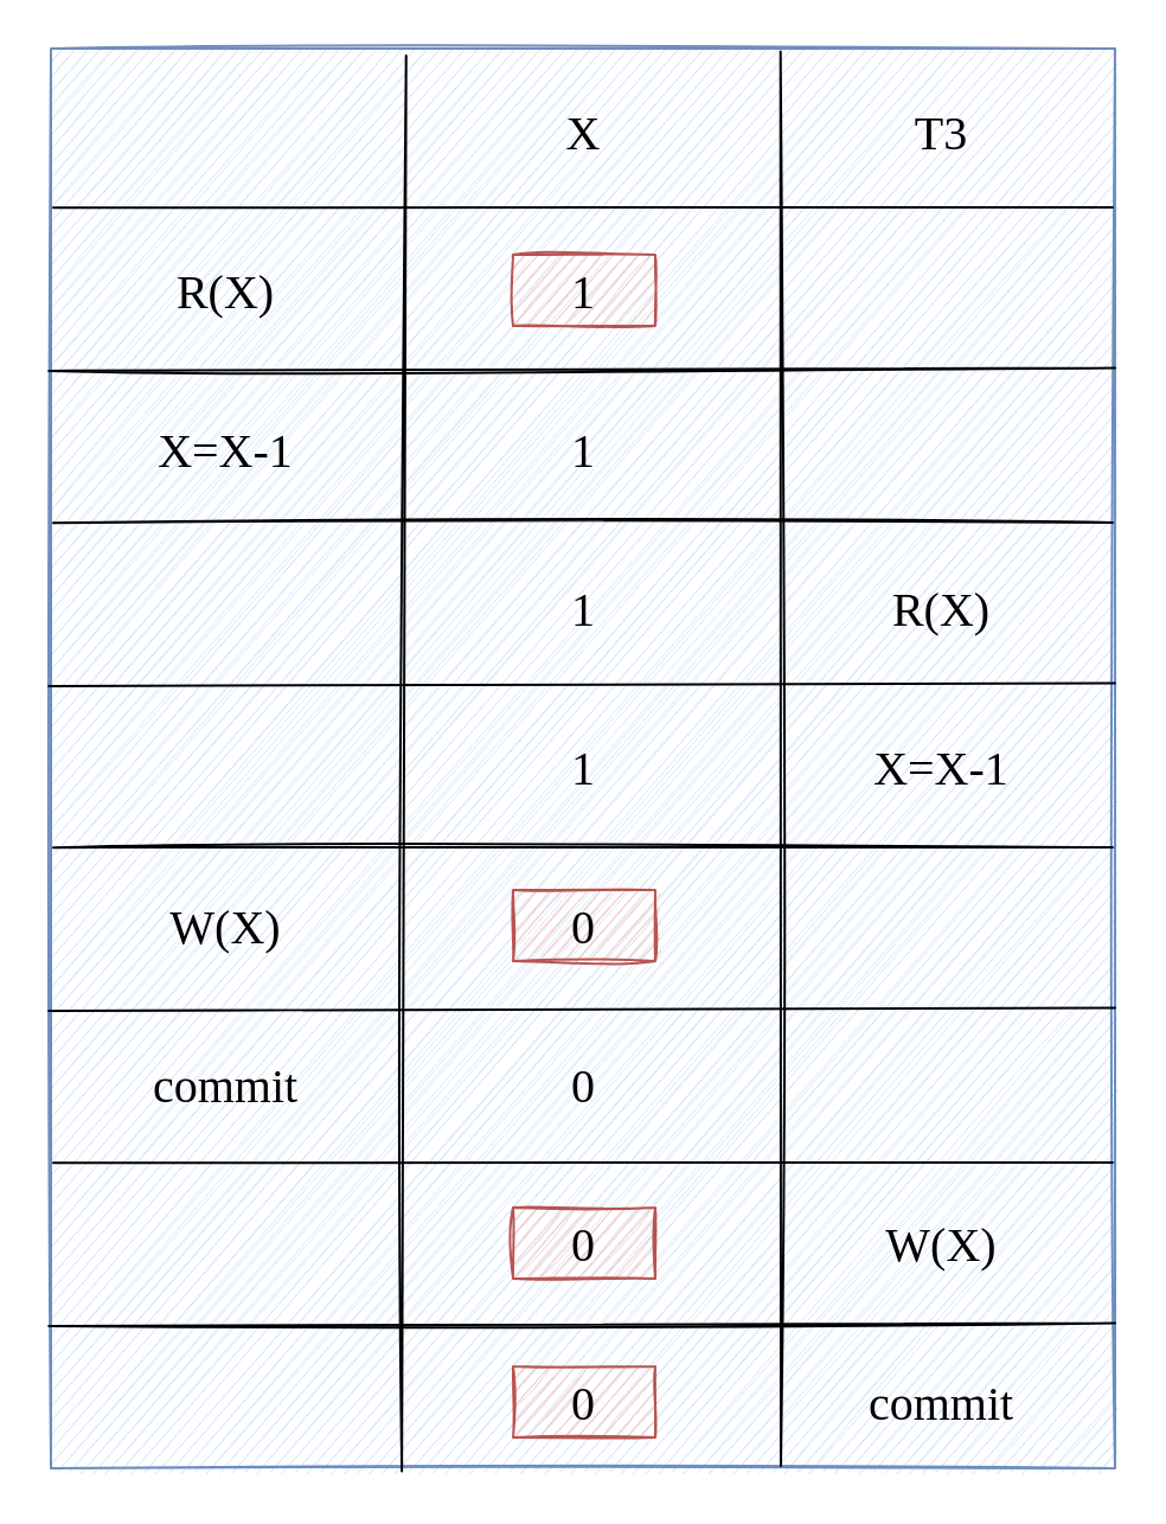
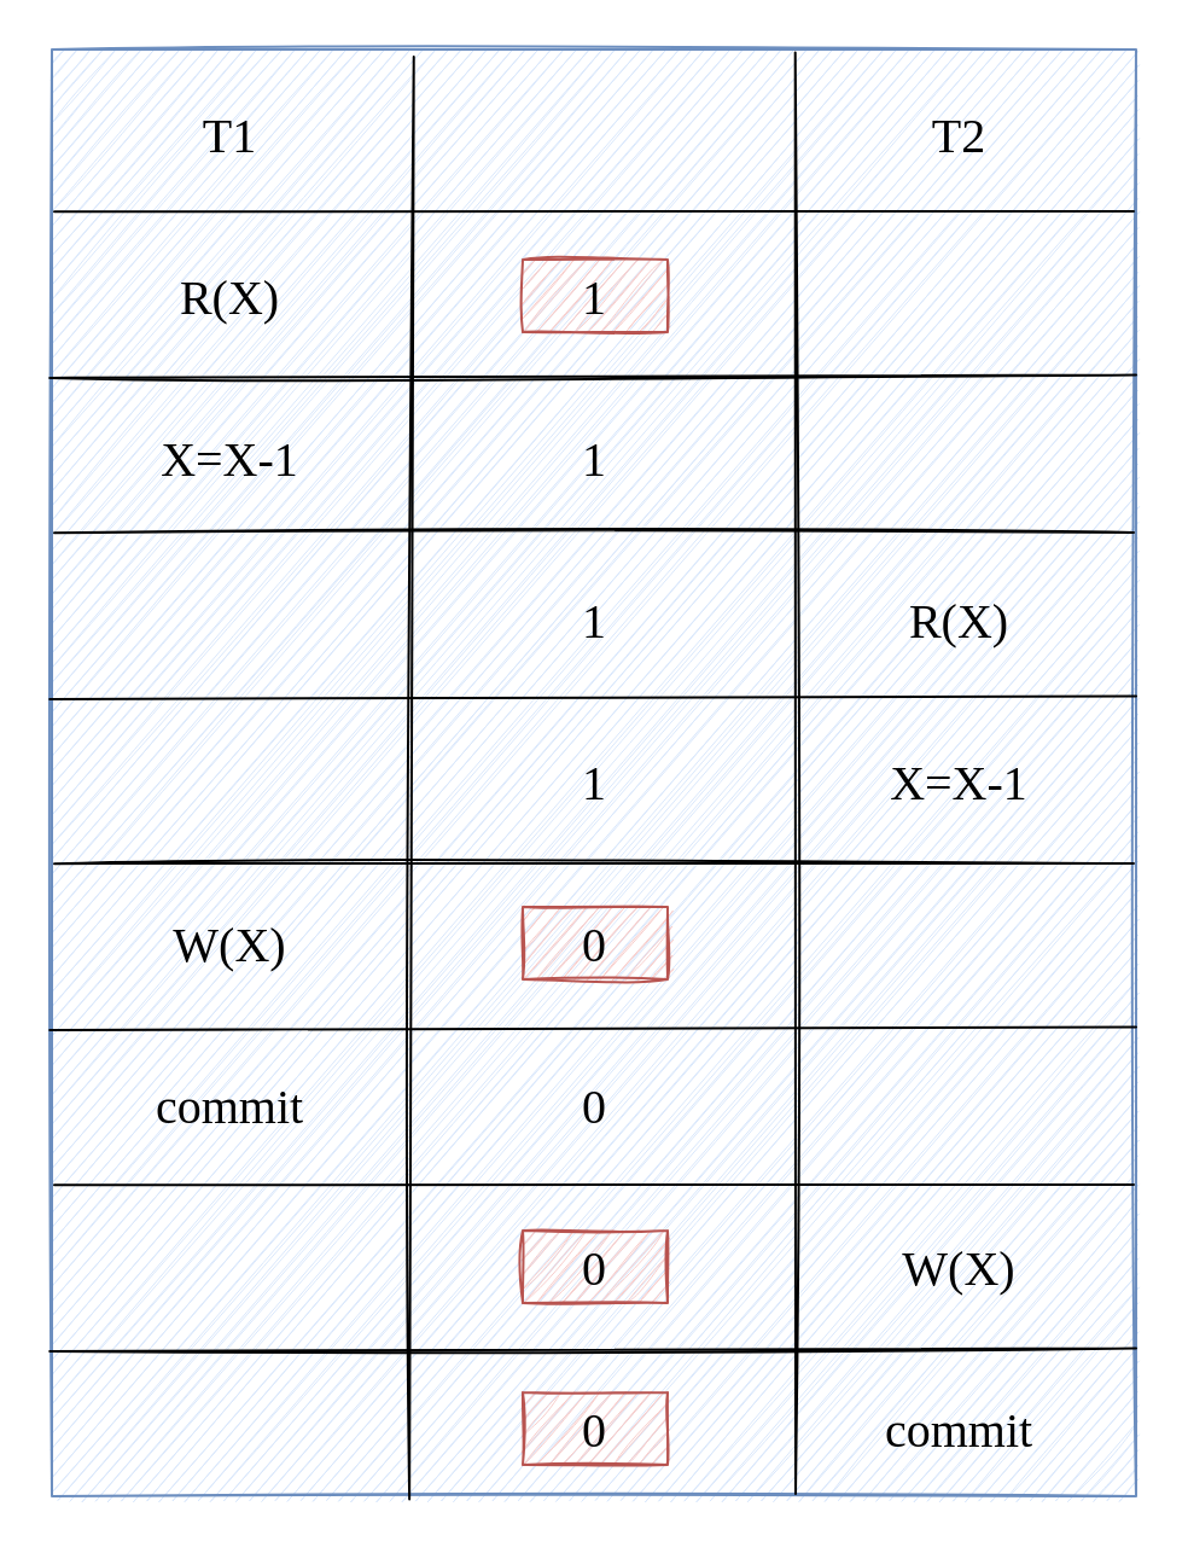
+ <mxCell id="13" value="T1" style="text;html=1;strokeColor=none;fillColor=none;align=center;verticalAlign=middle;whiteSpace=wrap;rounded=0;sketch=1;fontSize=20;fontFamily=Architects Daughter;fontSource=https%3A%2F%2Ffonts.googleapis.com%2Fcss%3Ffamily%3DArchitects%2BDaughter;" vertex="1" parent="1"><mxGeometry x="65" y="40" width="60" height="30" as="geometry" /></mxCell>
- <mxCell id="14" value="X" style="text;html=1;strokeColor=none;fillColor=none;align=center;verticalAlign=middle;whiteSpace=wrap;rounded=0;sketch=1;fontSize=20;fontFamily=Architects Daughter;fontSource=https%3A%2F%2Ffonts.googleapis.com%2Fcss%3Ffamily%3DArchitects%2BDaughter;" vertex="1" parent="1"><mxGeometry x="216" y="40" width="60" height="30" as="geometry" /></mxCell>
- <mxCell id="15" value="T3" style="text;html=1;strokeColor=none;fillColor=none;align=center;verticalAlign=middle;whiteSpace=wrap;rounded=0;sketch=1;fontSize=20;fontFamily=Architects Daughter;fontSource=https%3A%2F%2Ffonts.googleapis.com%2Fcss%3Ffamily%3DArchitects%2BDaughter;" vertex="1" parent="1"><mxGeometry x="367" y="40" width="60" height="30" as="geometry" /></mxCell>
+ <mxCell id="15" value="T2" style="text;html=1;strokeColor=none;fillColor=none;align=center;verticalAlign=middle;whiteSpace=wrap;rounded=0;sketch=1;fontSize=20;fontFamily=Architects Daughter;fontSource=https%3A%2F%2Ffonts.googleapis.com%2Fcss%3Ffamily%3DArchitects%2BDaughter;" vertex="1" parent="1"><mxGeometry x="367" y="40" width="60" height="30" as="geometry" /></mxCell>
